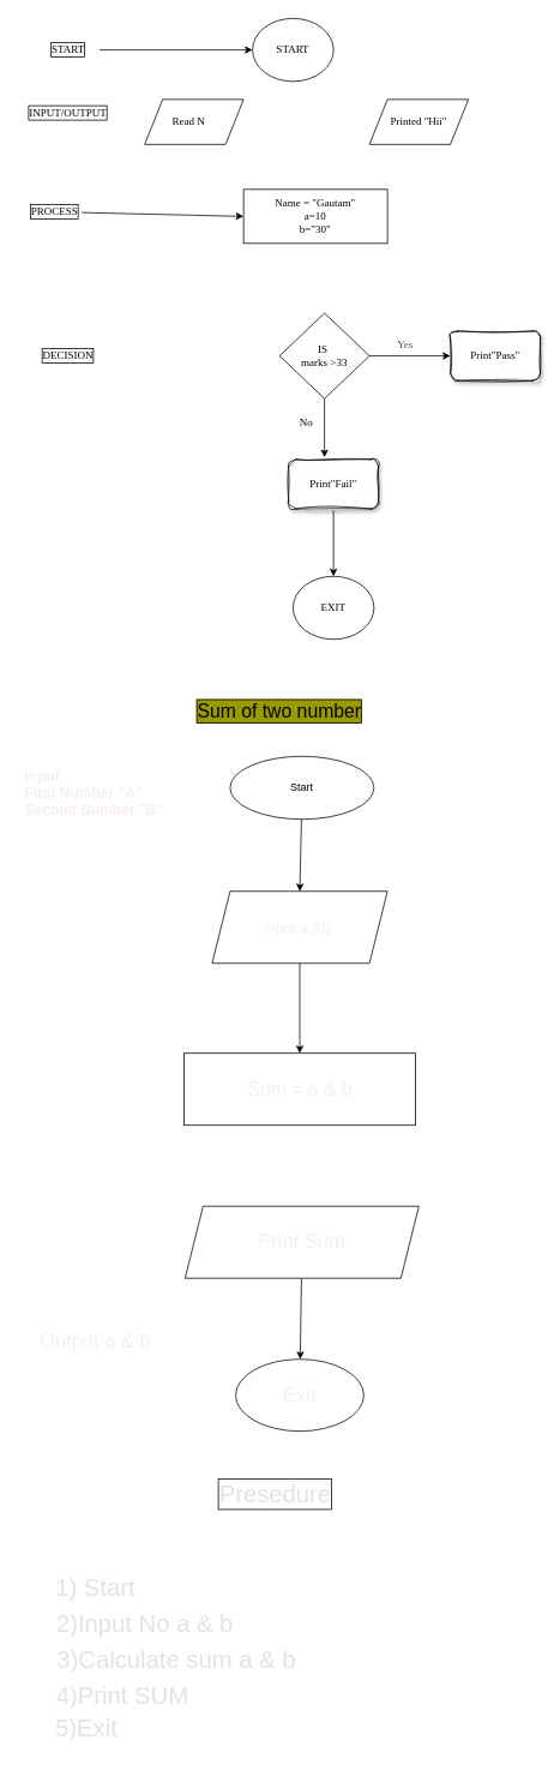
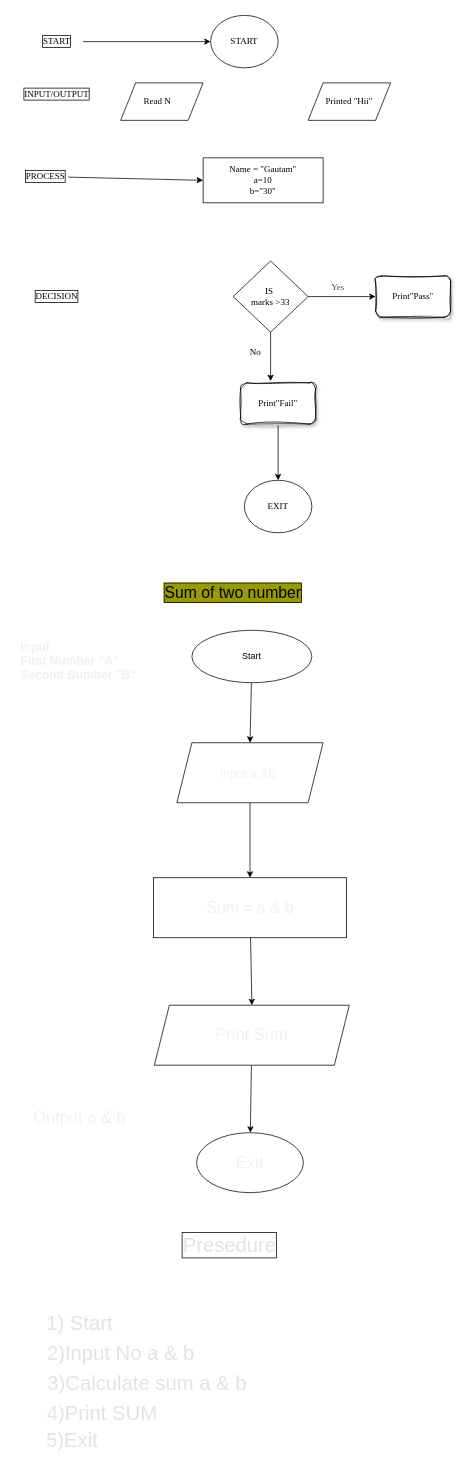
+ <mxCell id="27" style="edgeStyle=none;html=1;entryX=0.5;entryY=0;entryDx=0;entryDy=0;fontSize=22;fontColor=#f6efef;" edge="1" parent="1" source="28" target="30"><mxGeometry relative="1" as="geometry" /></mxCell>
